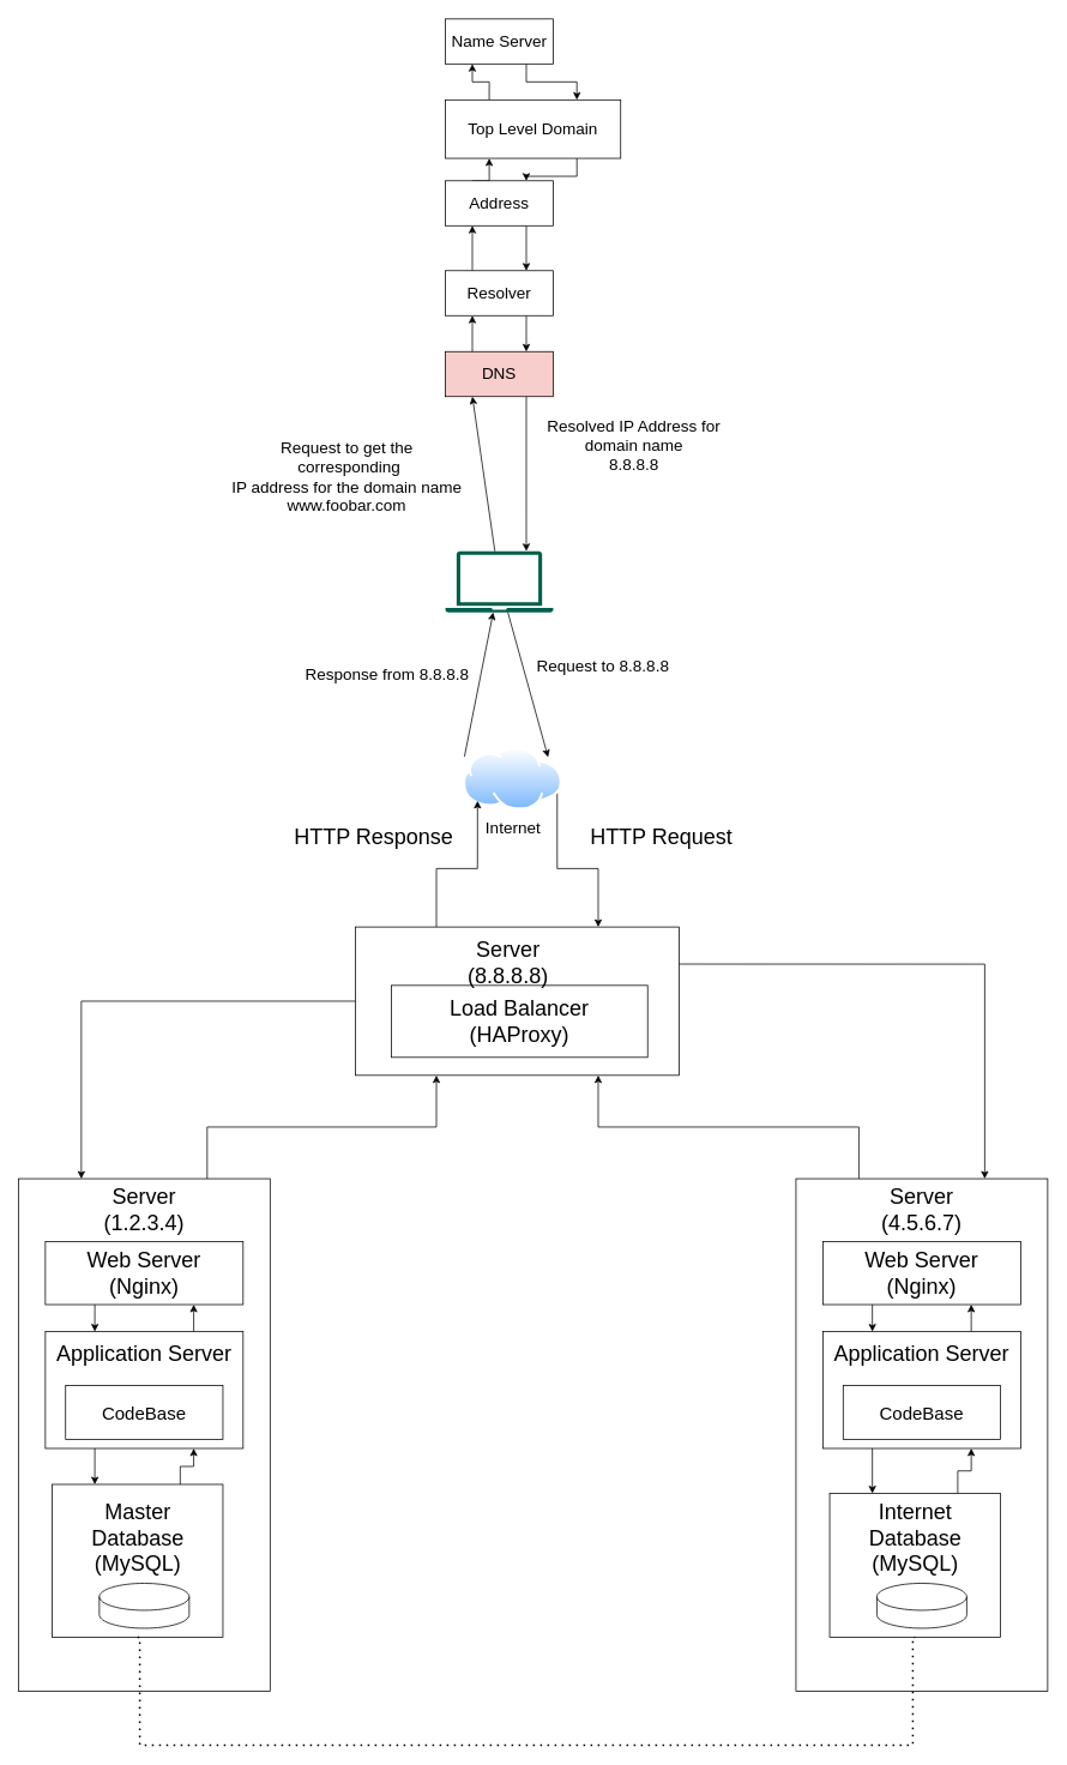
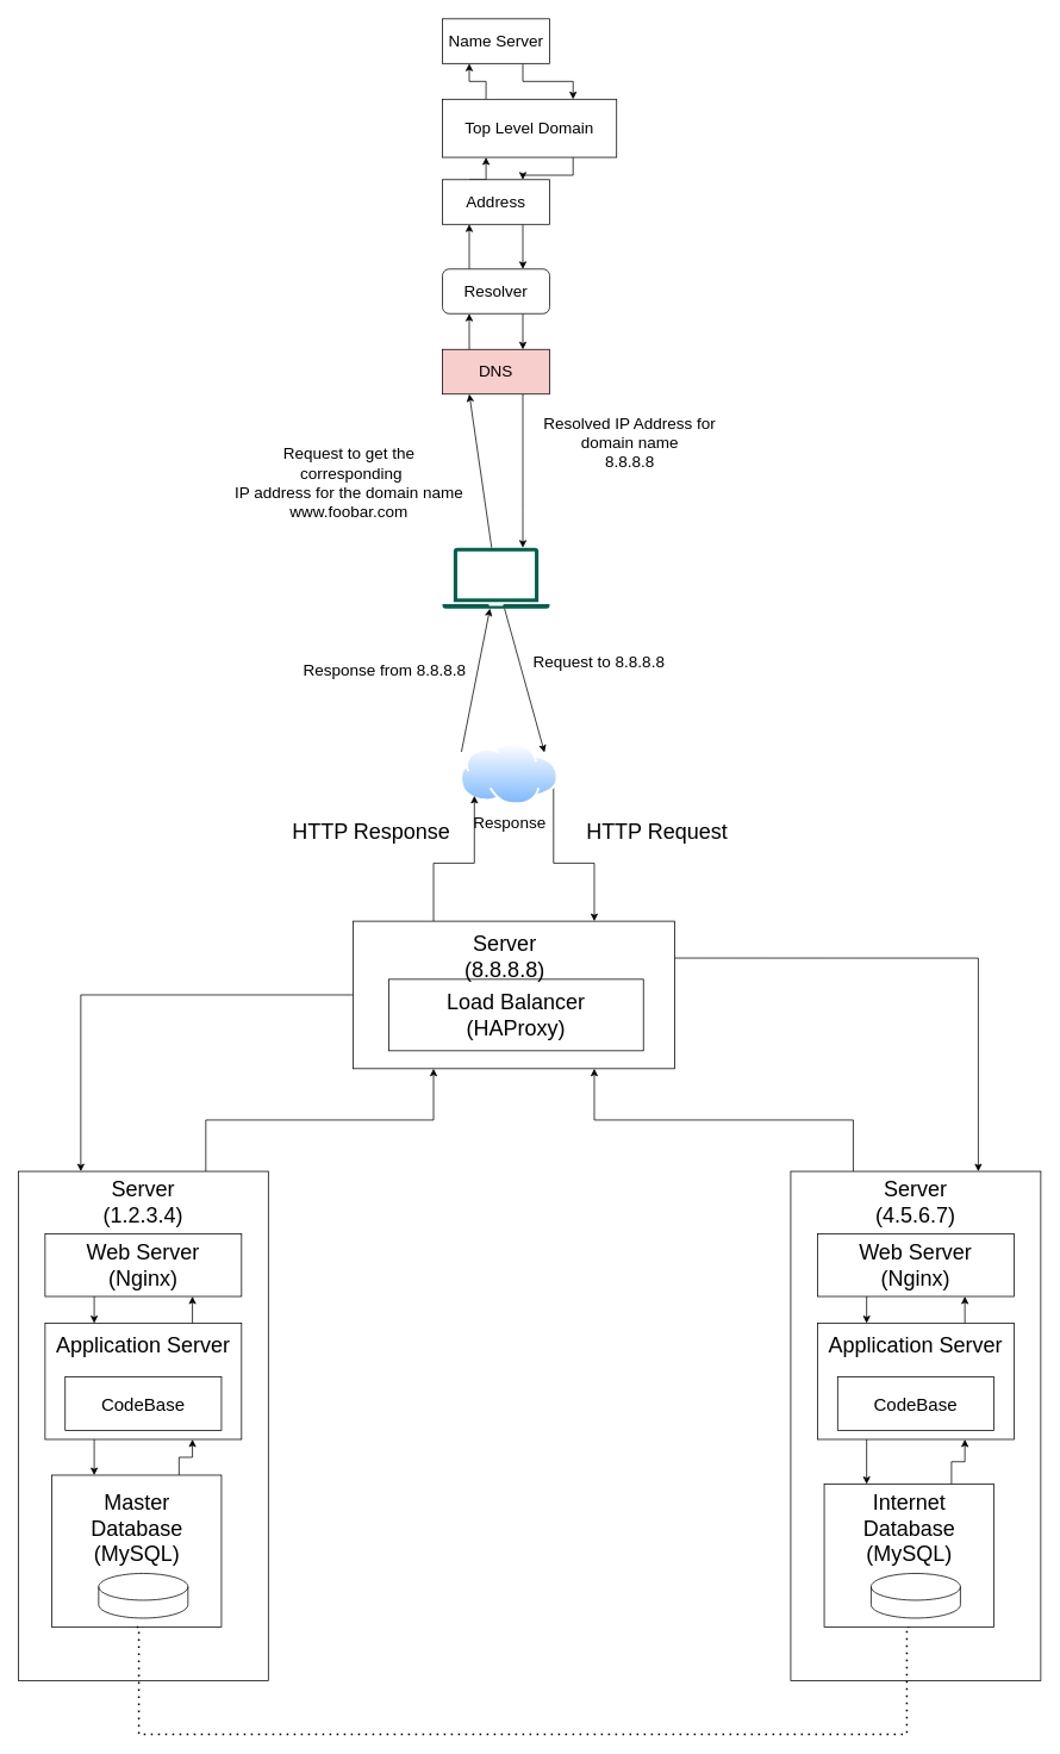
- <mxCell id="24" value="Resolver" style="rounded=0;whiteSpace=wrap;html=1;strokeWidth=1;fontSize=18;" vertex="1" parent="1"><mxGeometry x="495" y="300" width="120" height="50" as="geometry" /></mxCell>
+ <mxCell id="24" value="Resolver" style="whiteSpace=wrap;html=1;strokeWidth=1;fontSize=18;rounded=1;" vertex="1" parent="1"><mxGeometry x="495" y="300" width="120" height="50" as="geometry" /></mxCell>
- <mxCell id="38" value="Request to get the&lt;br&gt;&amp;nbsp;corresponding &lt;br&gt;IP address for the domain name&lt;br&gt;www.foobar.com" style="text;html=1;align=center;verticalAlign=middle;resizable=0;points=[];autosize=1;strokeColor=none;fillColor=none;fontSize=18;" vertex="1" parent="1"><mxGeometry x="245" y="480" width="280" height="100" as="geometry" /></mxCell>
+ <mxCell id="38" value="Request to get the&lt;br&gt;&amp;nbsp;corresponding &lt;br&gt;IP address for the domain name&lt;br&gt;www.foobar.com" style="text;html=1;align=center;verticalAlign=middle;resizable=0;points=[];autosize=1;strokeColor=none;fillColor=none;fontSize=18;" vertex="1" parent="1"><mxGeometry x="250" y="490" width="280" height="100" as="geometry" /></mxCell>
- <mxCell id="4" value="&lt;font style=&quot;font-size: 18px;&quot;&gt;Internet&lt;/font&gt;" style="aspect=fixed;perimeter=ellipsePerimeter;html=1;align=center;shadow=0;dashed=0;spacingTop=3;image;image=img/lib/active_directory/internet_cloud.svg;" vertex="1" parent="1"><mxGeometry x="515" y="830.7" width="110" height="69.3" as="geometry" /></mxCell>
+ <mxCell id="4" value="&lt;font style=&quot;font-size: 18px;&quot;&gt;Response&lt;/font&gt;" style="aspect=fixed;perimeter=ellipsePerimeter;html=1;align=center;shadow=0;dashed=0;spacingTop=3;image;image=img/lib/active_directory/internet_cloud.svg;" vertex="1" parent="1"><mxGeometry x="515" y="830.7" width="110" height="69.3" as="geometry" /></mxCell>
